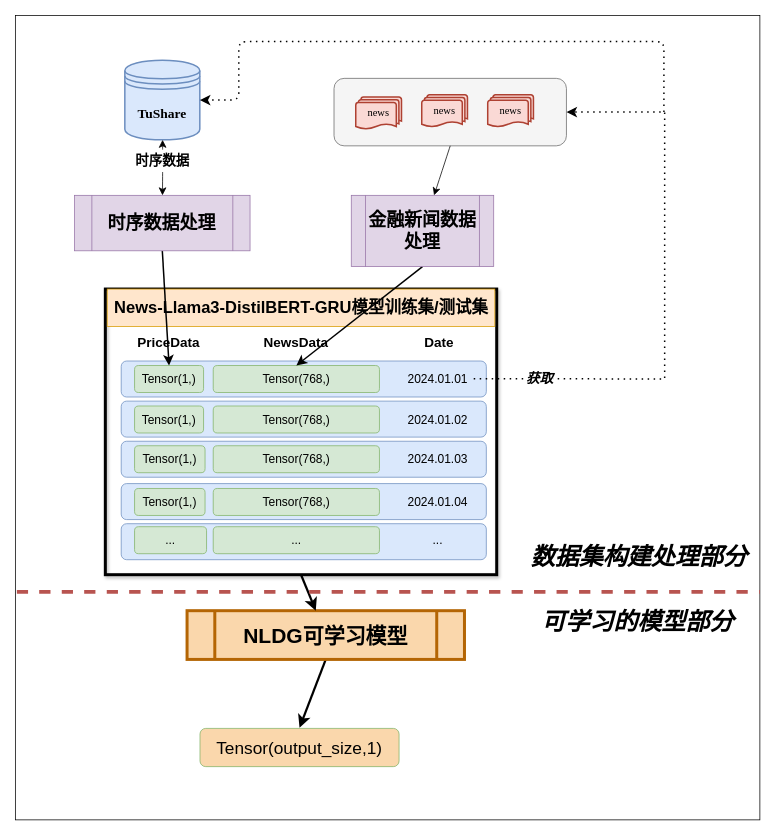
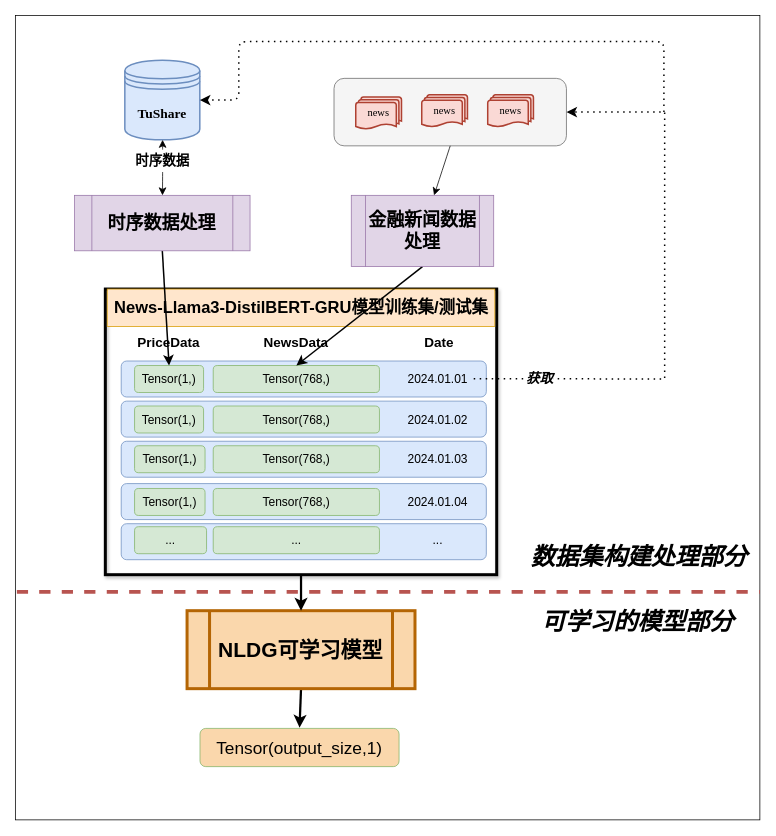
- <mxCell id="46" value="&lt;font face=&quot;Helvetica&quot; style=&quot;font-size: 28px;&quot;&gt;&lt;b style=&quot;&quot;&gt;NLDG可学习模型&lt;/b&gt;&lt;/font&gt;" style="shape=process;whiteSpace=wrap;html=1;backgroundOutline=1;strokeWidth=4;fillColor=#fad7ac;strokeColor=#b46504;" vertex="1" parent="1"><mxGeometry x="249" y="814" width="370" height="65" as="geometry" /></mxCell>
+ <mxCell id="46" value="&lt;font face=&quot;Helvetica&quot; style=&quot;font-size: 28px;&quot;&gt;&lt;b style=&quot;&quot;&gt;NLDG可学习模型&lt;/b&gt;&lt;/font&gt;" style="shape=process;whiteSpace=wrap;html=1;backgroundOutline=1;strokeWidth=4;fillColor=#fad7ac;strokeColor=#b46504;" vertex="1" parent="1"><mxGeometry x="249" y="814" width="304" height="104" as="geometry" /></mxCell>
